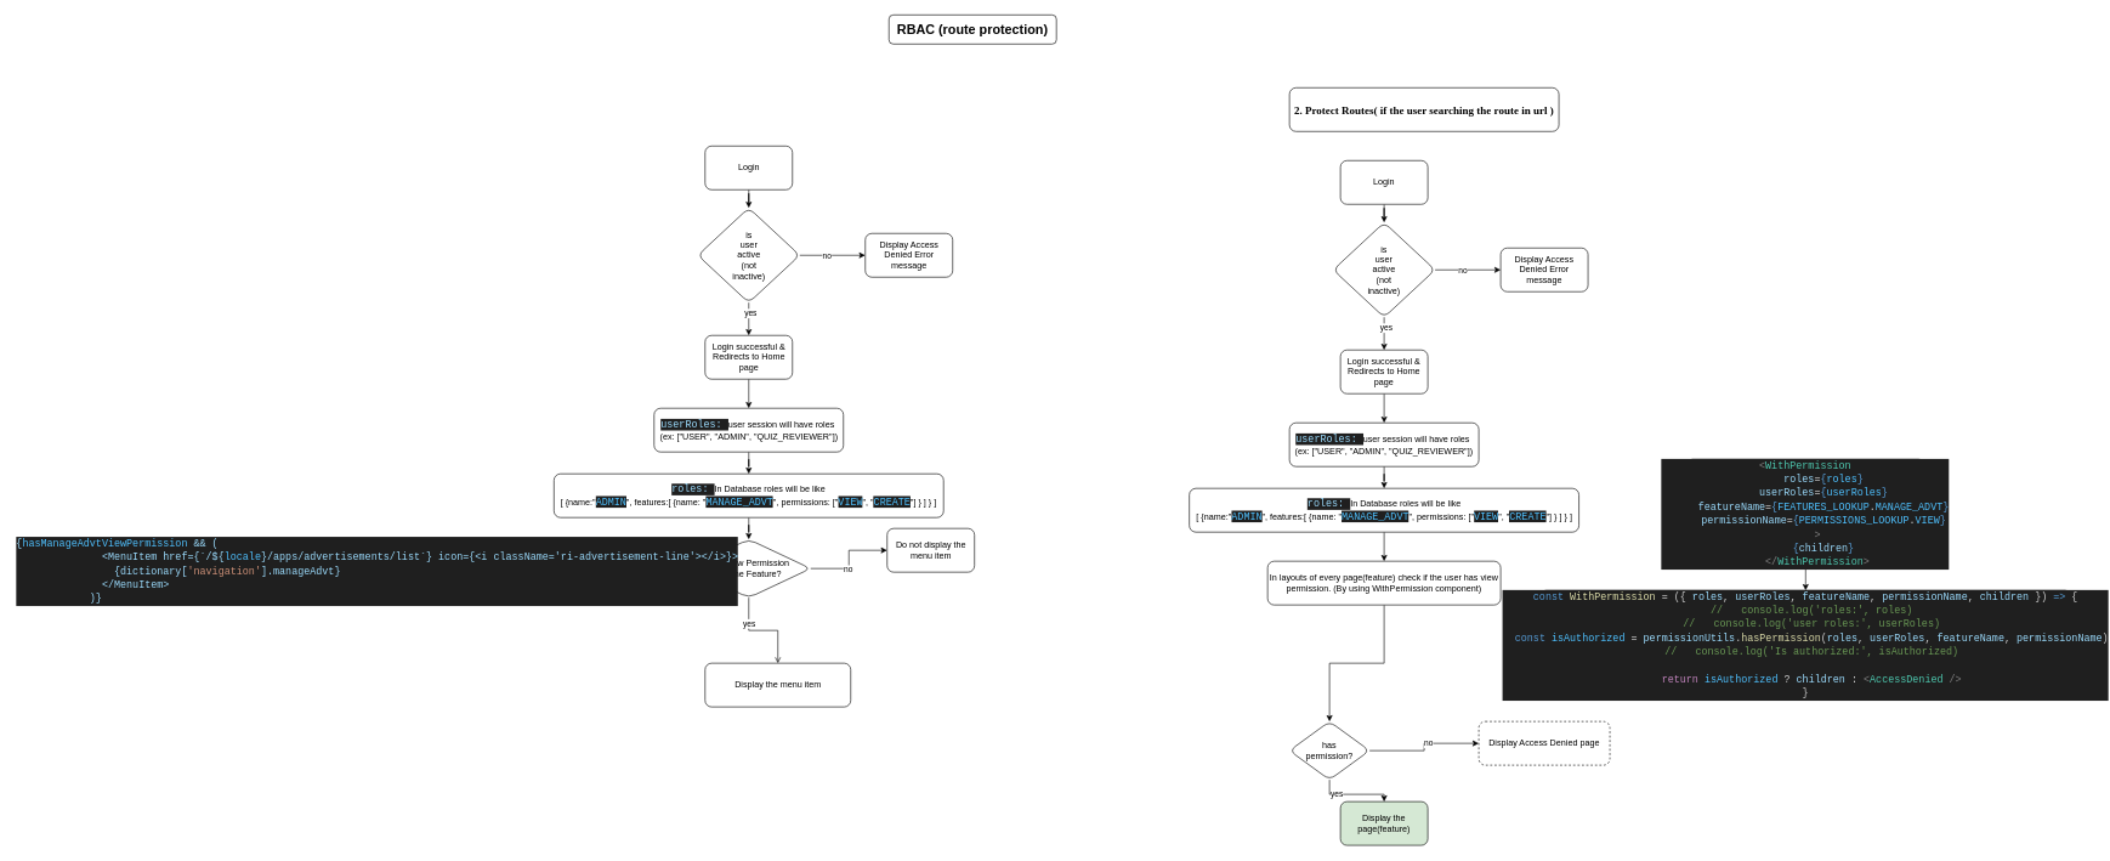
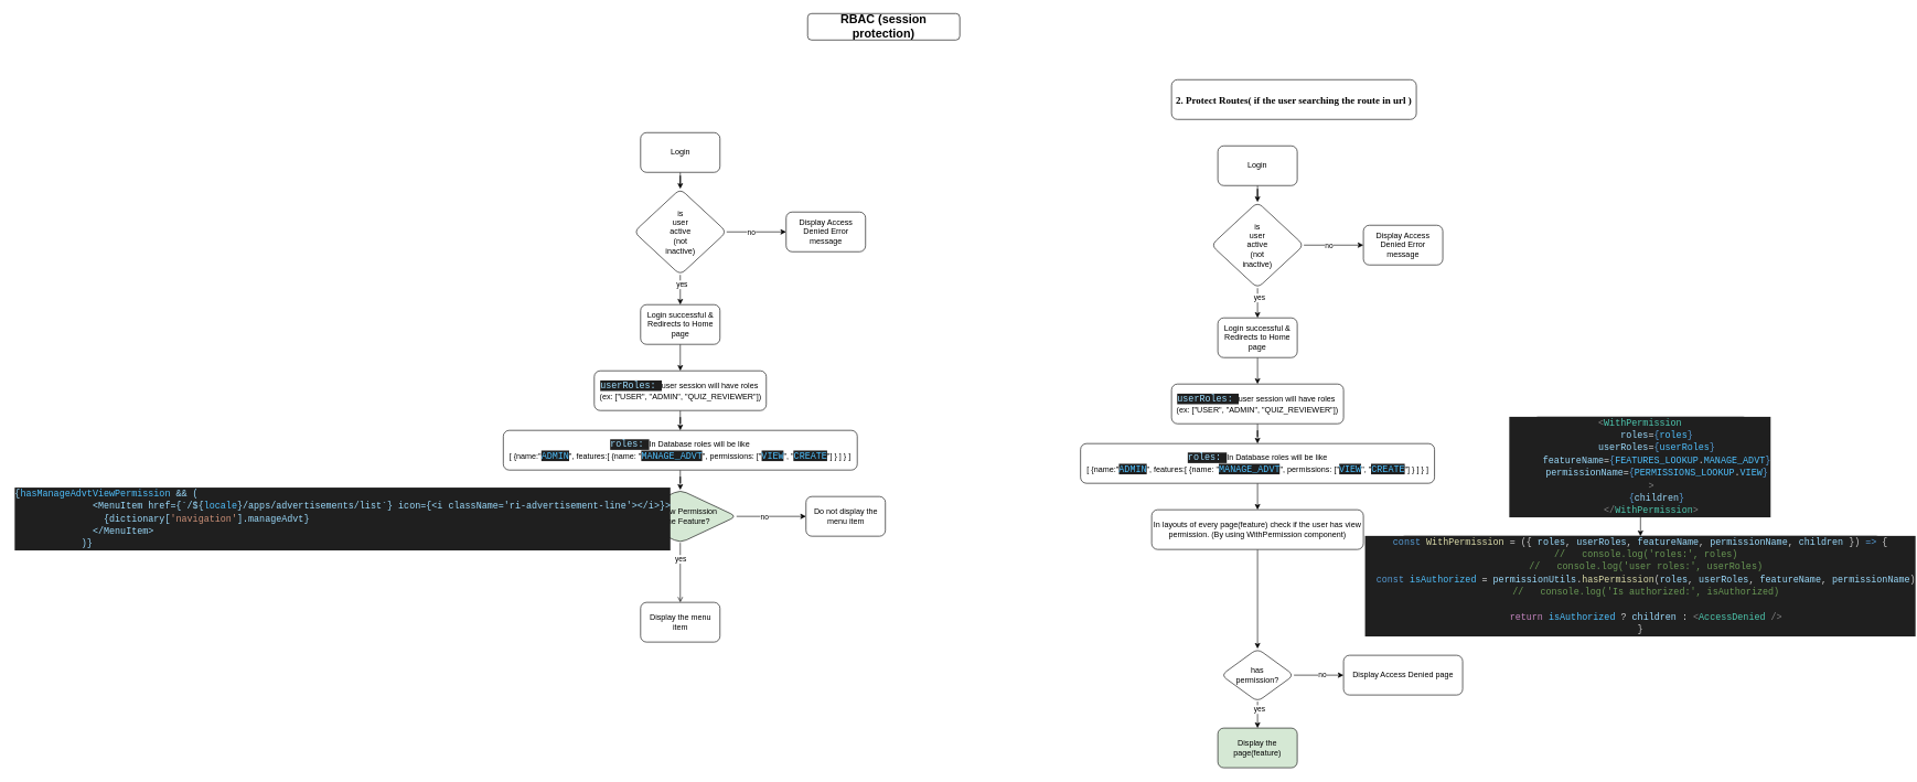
- <mxCell id="2" value="&lt;h2&gt;RBAC (route protection)&lt;/h2&gt;" style="rounded=1;whiteSpace=wrap;html=1;fontSize=12;glass=0;strokeWidth=1;shadow=0;" parent="1" vertex="1"><mxGeometry x="1220" y="20" width="230" height="40" as="geometry" /></mxCell>
+ <mxCell id="2" value="&lt;h2&gt;RBAC (session protection)&lt;/h2&gt;" style="rounded=1;whiteSpace=wrap;html=1;fontSize=12;glass=0;strokeWidth=1;shadow=0;" parent="1" vertex="1"><mxGeometry x="1220" y="20" width="230" height="40" as="geometry" /></mxCell>
- <mxCell id="49" value="Do not display the menu item" style="whiteSpace=wrap;html=1;rounded=1;" vertex="1" parent="1"><mxGeometry x="1217.5" y="725" width="120" height="60" as="geometry" /></mxCell>
+ <mxCell id="49" value="Do not display the menu item" style="whiteSpace=wrap;html=1;rounded=1;" vertex="1" parent="1"><mxGeometry x="1217.5" y="750" width="120" height="60" as="geometry" /></mxCell>
- <mxCell id="48" value="has View Permission&lt;div&gt;For the Feature?&lt;/div&gt;" style="rhombus;whiteSpace=wrap;html=1;rounded=1;" vertex="1" parent="1"><mxGeometry x="942.5" y="740" width="170" height="80" as="geometry" /></mxCell>
+ <mxCell id="48" value="has View Permission&lt;div&gt;For the Feature?&lt;/div&gt;" style="rhombus;whiteSpace=wrap;html=1;rounded=1;fillColor=#d5e8d4;" vertex="1" parent="1"><mxGeometry x="942.5" y="740" width="170" height="80" as="geometry" /></mxCell>
- <mxCell id="50" value="Display the menu item" style="whiteSpace=wrap;html=1;rounded=1;" vertex="1" parent="1"><mxGeometry x="967.5" y="910" width="200" height="60" as="geometry" /></mxCell>
+ <mxCell id="50" value="Display the menu item" style="whiteSpace=wrap;html=1;rounded=1;" vertex="1" parent="1"><mxGeometry x="967.5" y="910" width="120" height="60" as="geometry" /></mxCell>
- <mxCell id="28" value="Display Access Denied page" style="whiteSpace=wrap;html=1;rounded=1;dashed=1;" vertex="1" parent="1"><mxGeometry x="2030" y="990" width="180" height="60" as="geometry" /></mxCell>
+ <mxCell id="28" value="Display Access Denied page" style="whiteSpace=wrap;html=1;rounded=1;" vertex="1" parent="1"><mxGeometry x="2030" y="990" width="180" height="60" as="geometry" /></mxCell>
- <mxCell id="27" value="has&lt;div&gt;permission?&lt;/div&gt;" style="rhombus;whiteSpace=wrap;html=1;rounded=1;" vertex="1" parent="1"><mxGeometry x="1770" y="990" width="110" height="80" as="geometry" /></mxCell>
+ <mxCell id="27" value="has&lt;div&gt;permission?&lt;/div&gt;" style="rhombus;whiteSpace=wrap;html=1;rounded=1;" vertex="1" parent="1"><mxGeometry x="1845" y="980" width="110" height="80" as="geometry" /></mxCell>
